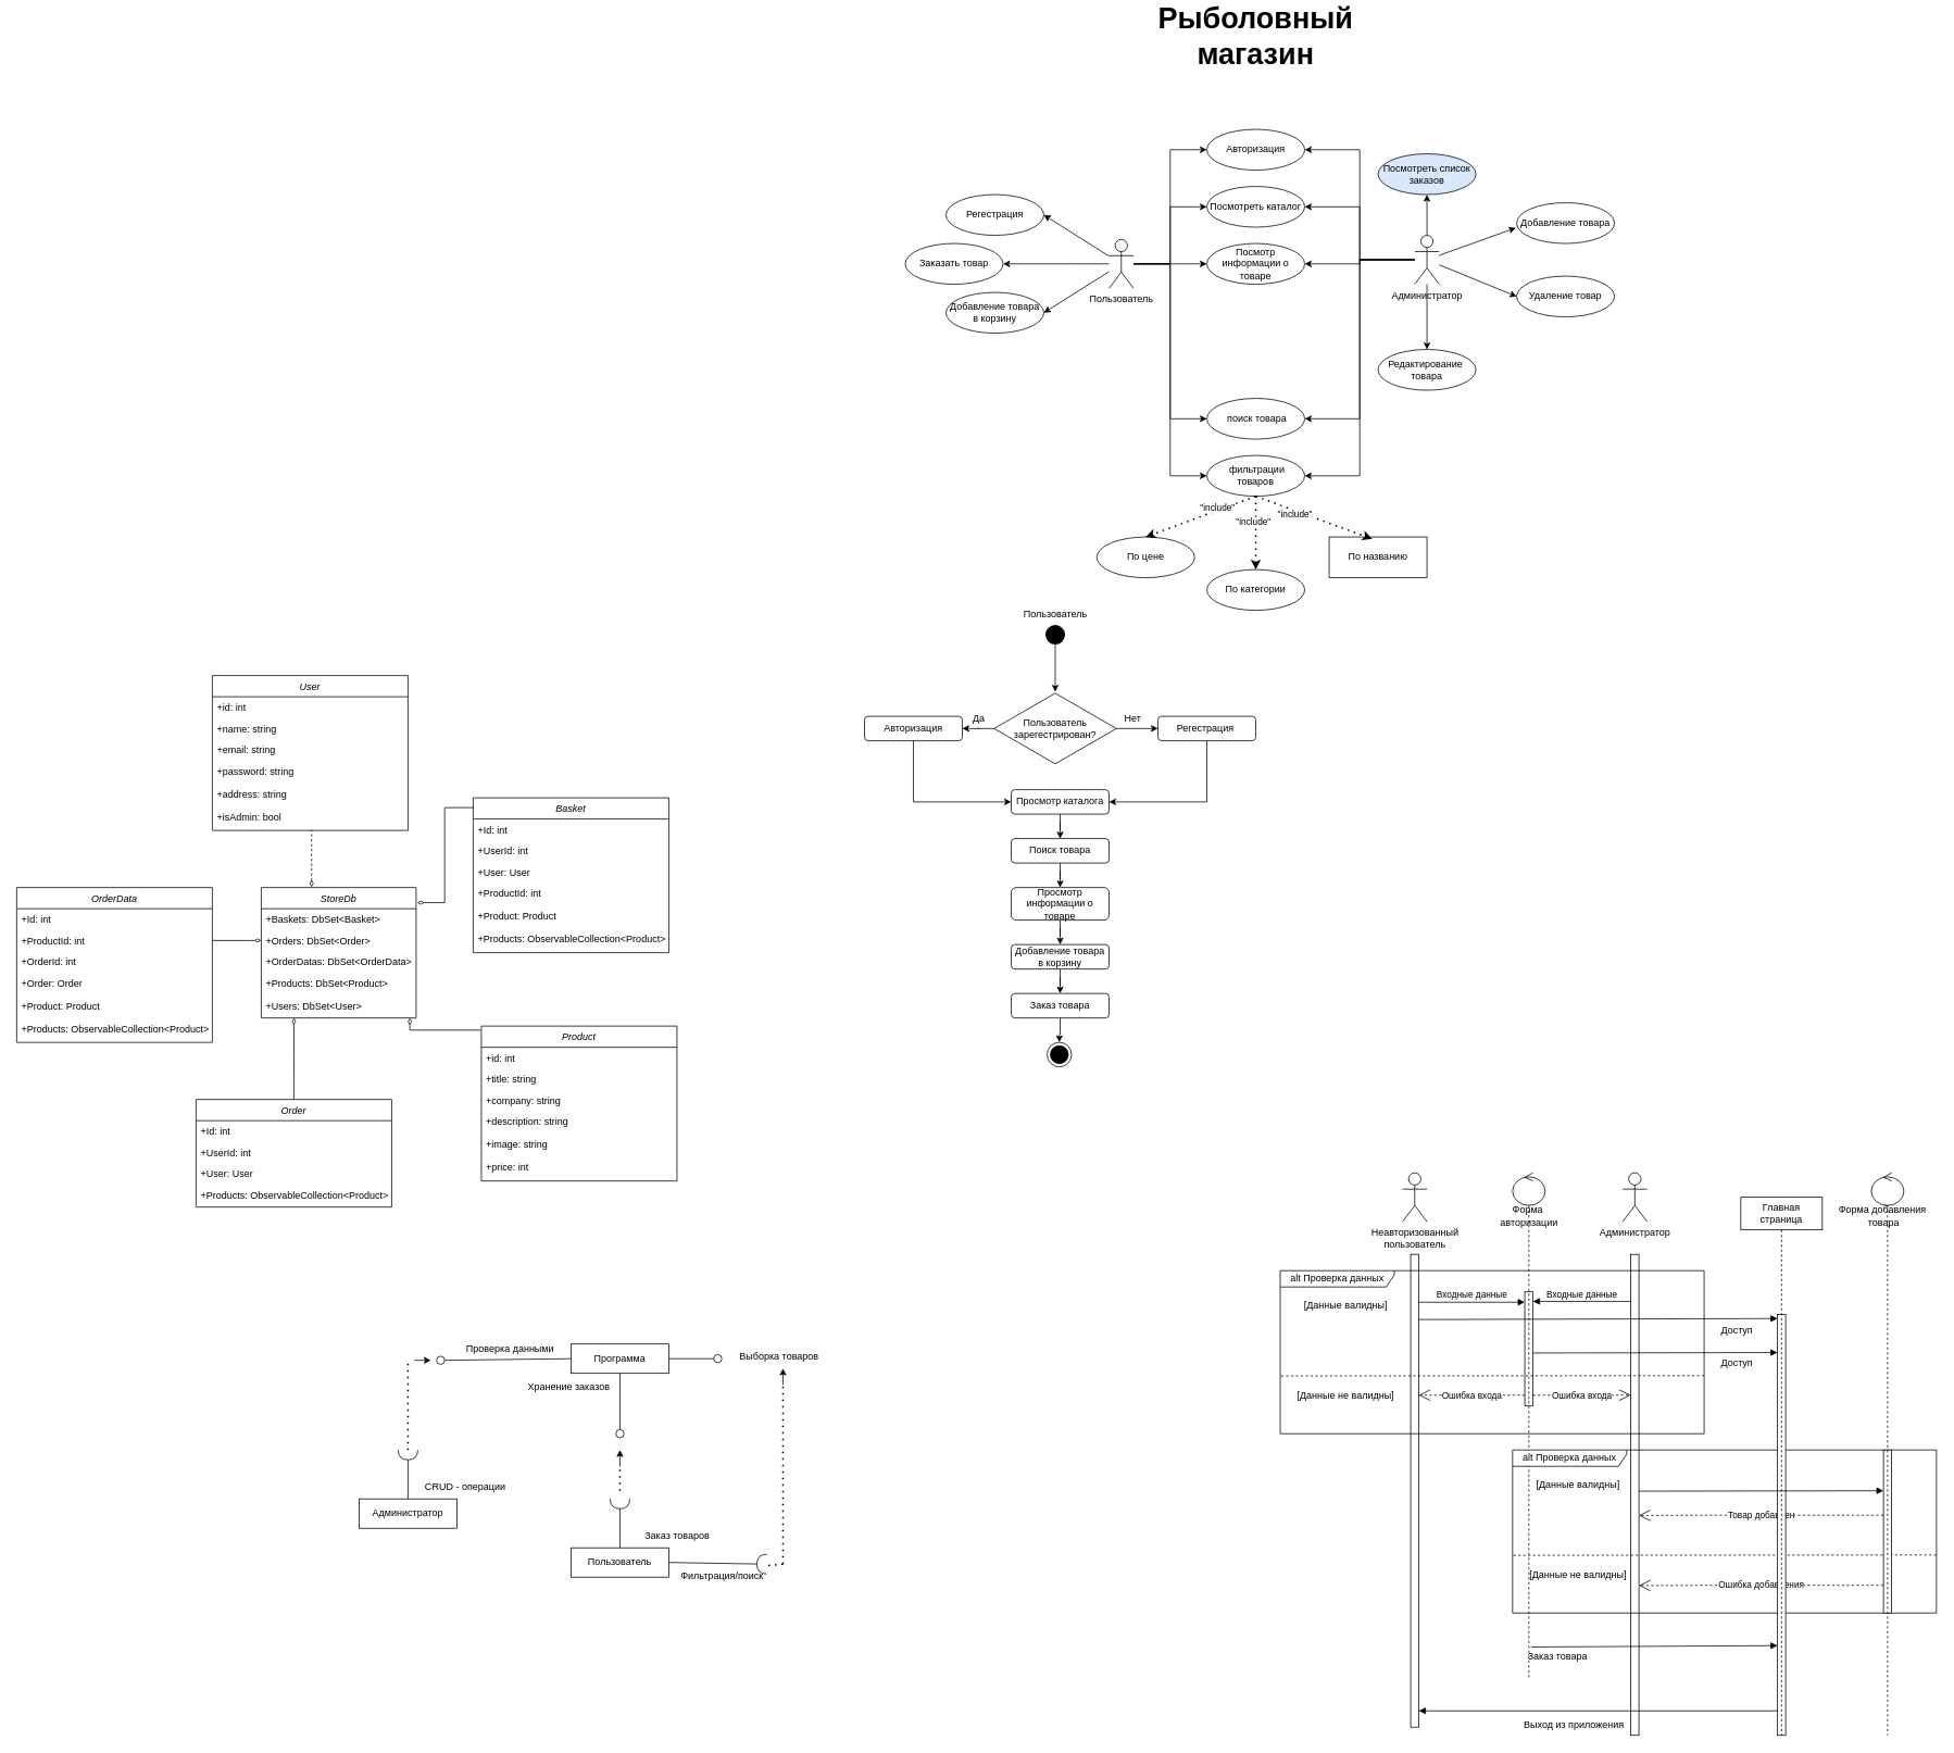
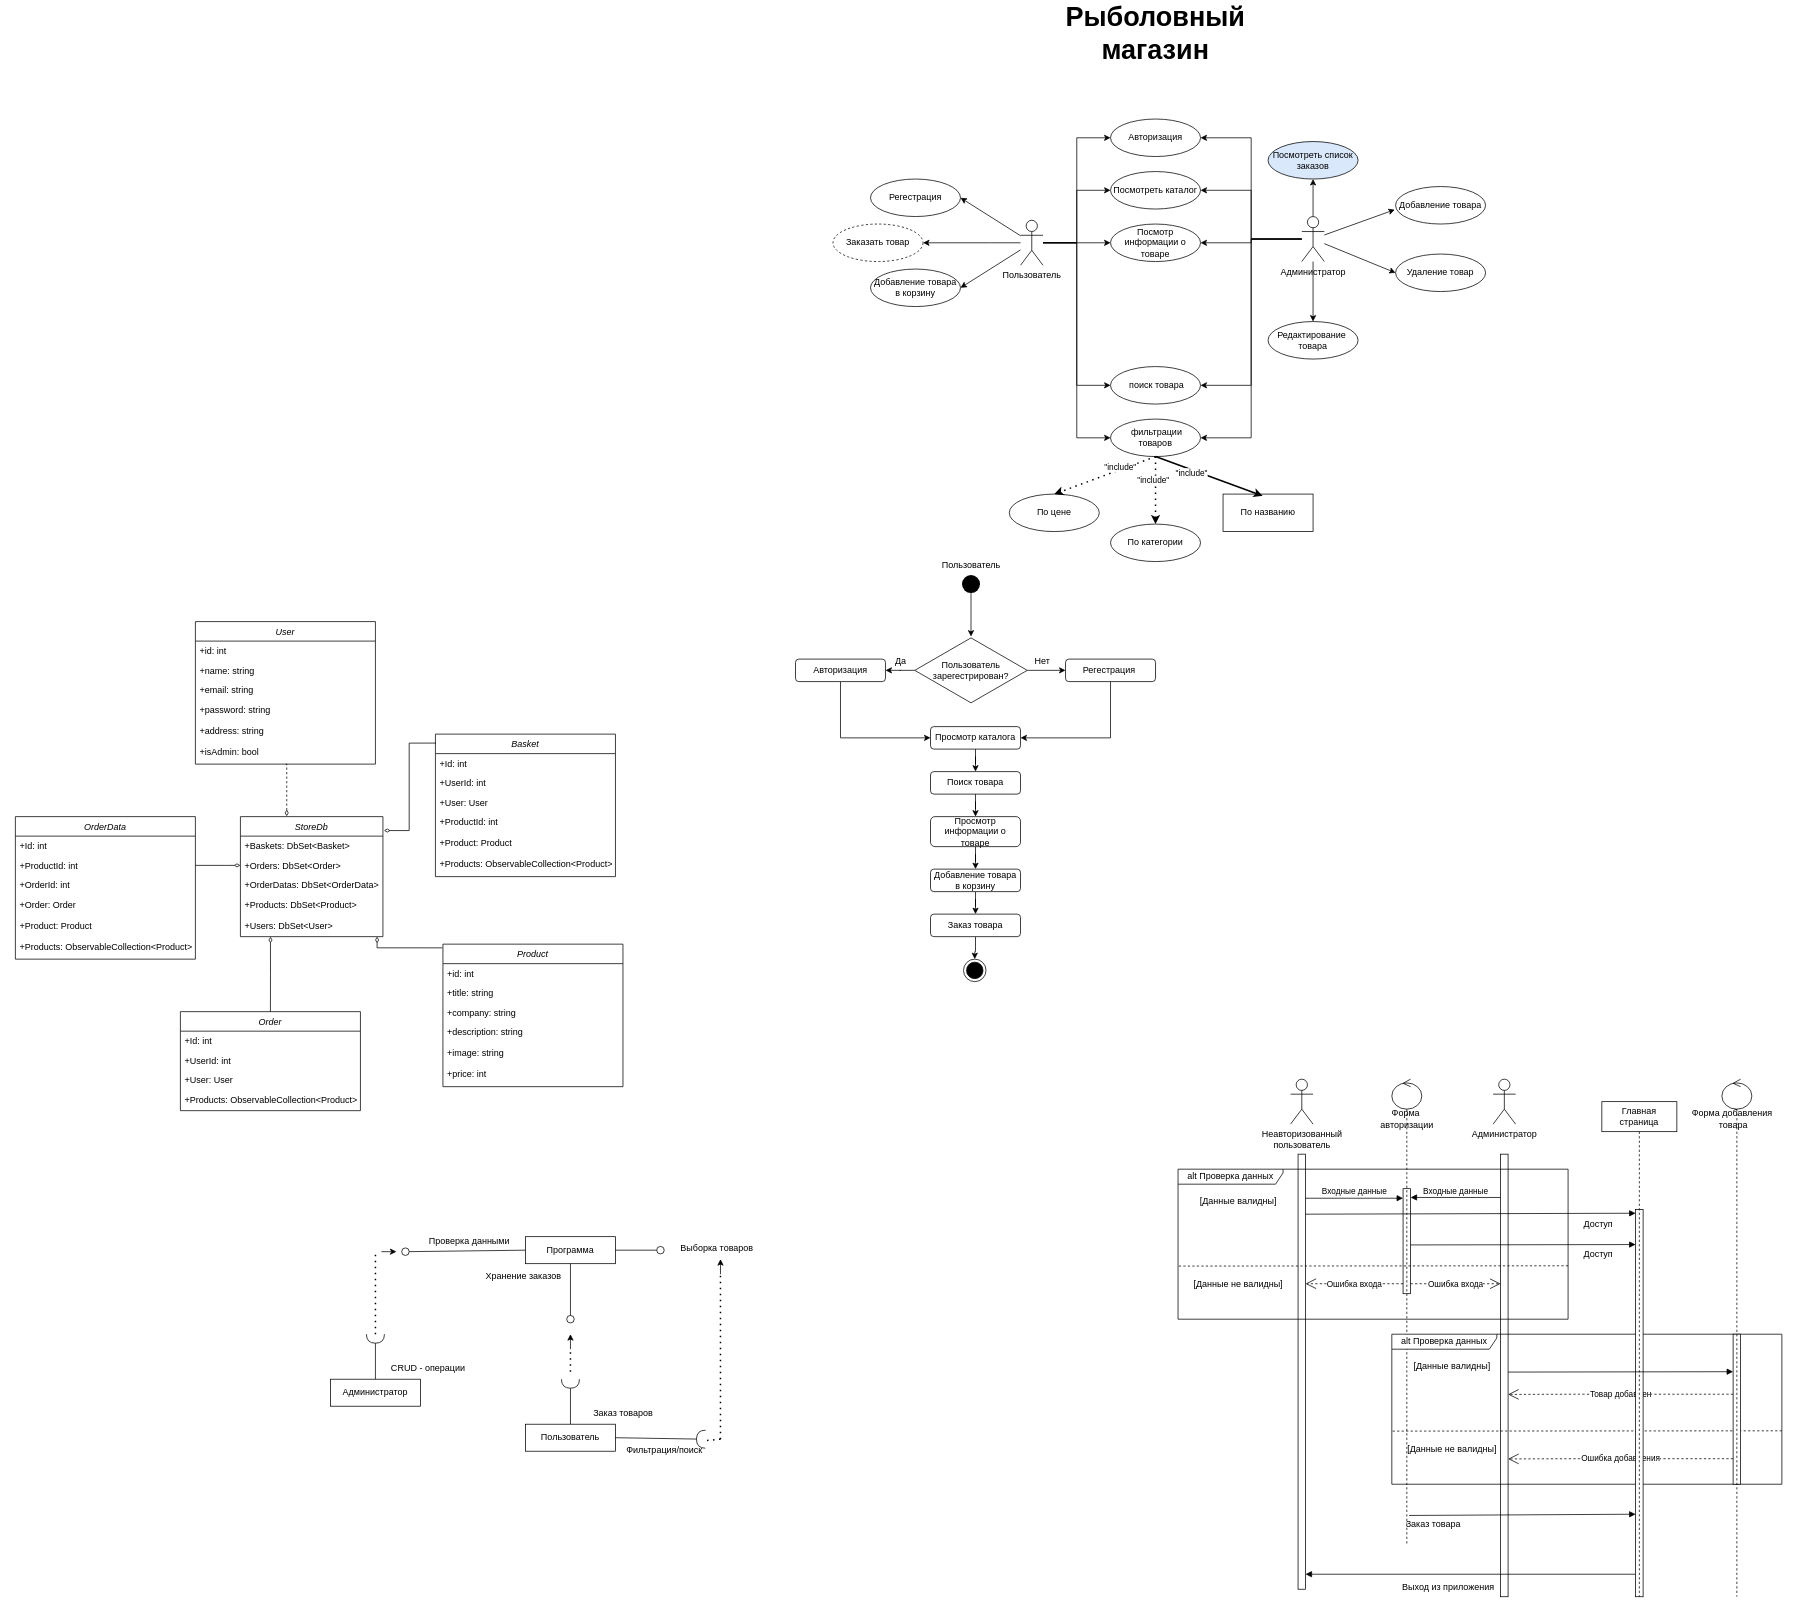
- <mxCell id="21" value="Заказать товар" style="ellipse;whiteSpace=wrap;html=1;" vertex="1" parent="1"><mxGeometry x="1110" y="290" width="120" height="50" as="geometry" /></mxCell>
+ <mxCell id="21" value="Заказать товар" style="ellipse;whiteSpace=wrap;html=1;dashed=1;" vertex="1" parent="1"><mxGeometry x="1110" y="290" width="120" height="50" as="geometry" /></mxCell>
- <mxCell id="40" value="" style="endArrow=classic;dashed=1;html=1;dashPattern=1 3;strokeWidth=2;rounded=0;endFill=1;entryX=0.44;entryY=0.05;entryDx=0;entryDy=0;exitX=0.5;exitY=1;exitDx=0;exitDy=0;entryPerimeter=0;" edge="1" parent="1" source="27" target="30"><mxGeometry width="50" height="50" relative="1" as="geometry"><mxPoint x="1550" y="610" as="sourcePoint" /><mxPoint x="1550" y="700" as="targetPoint" /><Array as="points" /></mxGeometry></mxCell>
+ <mxCell id="40" value="" style="endArrow=classic;dashed=0;html=1;dashPattern=1 3;strokeWidth=2;rounded=0;endFill=1;entryX=0.44;entryY=0.05;entryDx=0;entryDy=0;exitX=0.5;exitY=1;exitDx=0;exitDy=0;entryPerimeter=0;" edge="1" parent="1" source="27" target="30"><mxGeometry width="50" height="50" relative="1" as="geometry"><mxPoint x="1550" y="610" as="sourcePoint" /><mxPoint x="1550" y="700" as="targetPoint" /><Array as="points" /></mxGeometry></mxCell>
